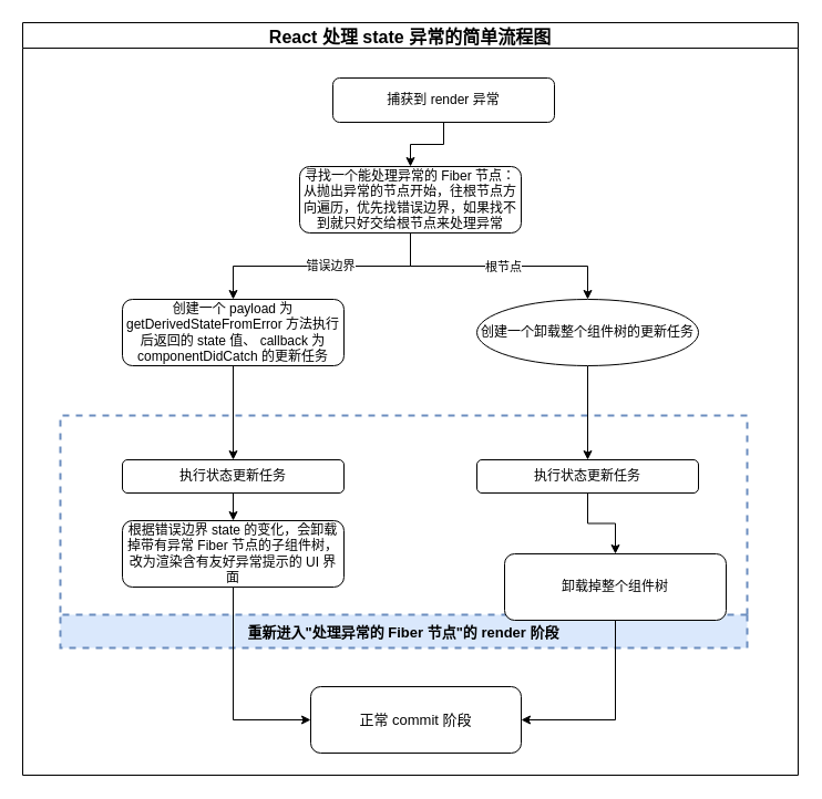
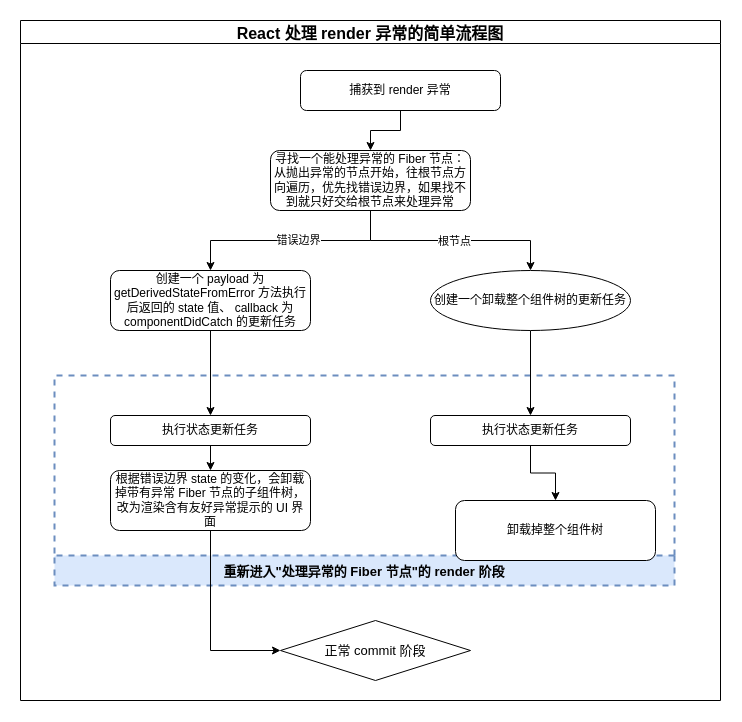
- <mxCell id="24" value="React 处理 state 异常的简单流程图" style="swimlane;fontSize=16;strokeWidth=1;" vertex="1" parent="1"><mxGeometry x="20" y="20" width="700" height="680" as="geometry" /></mxCell>
+ <mxCell id="24" value="React 处理 render 异常的简单流程图" style="swimlane;fontSize=16;strokeWidth=1;" vertex="1" parent="1"><mxGeometry x="20" y="20" width="700" height="680" as="geometry" /></mxCell>
- <mxCell id="23" style="edgeStyle=orthogonalEdgeStyle;rounded=0;orthogonalLoop=1;jettySize=auto;html=1;exitX=0.5;exitY=1;exitDx=0;exitDy=0;entryX=1;entryY=0.5;entryDx=0;entryDy=0;fontSize=13;" edge="1" parent="1" source="8" target="21"><mxGeometry relative="1" as="geometry" /></mxCell>
- <mxCell id="21" value="正常 commit 阶段" style="rounded=1;whiteSpace=wrap;html=1;fontSize=13;strokeWidth=1;" vertex="1" parent="1"><mxGeometry x="280" y="620" width="190" height="60" as="geometry" /></mxCell>
+ <mxCell id="21" value="正常 commit 阶段" style="rhombus;whiteSpace=wrap;html=1;fontSize=13;strokeWidth=1;" vertex="1" parent="1"><mxGeometry x="280" y="620" width="190" height="60" as="geometry" /></mxCell>
